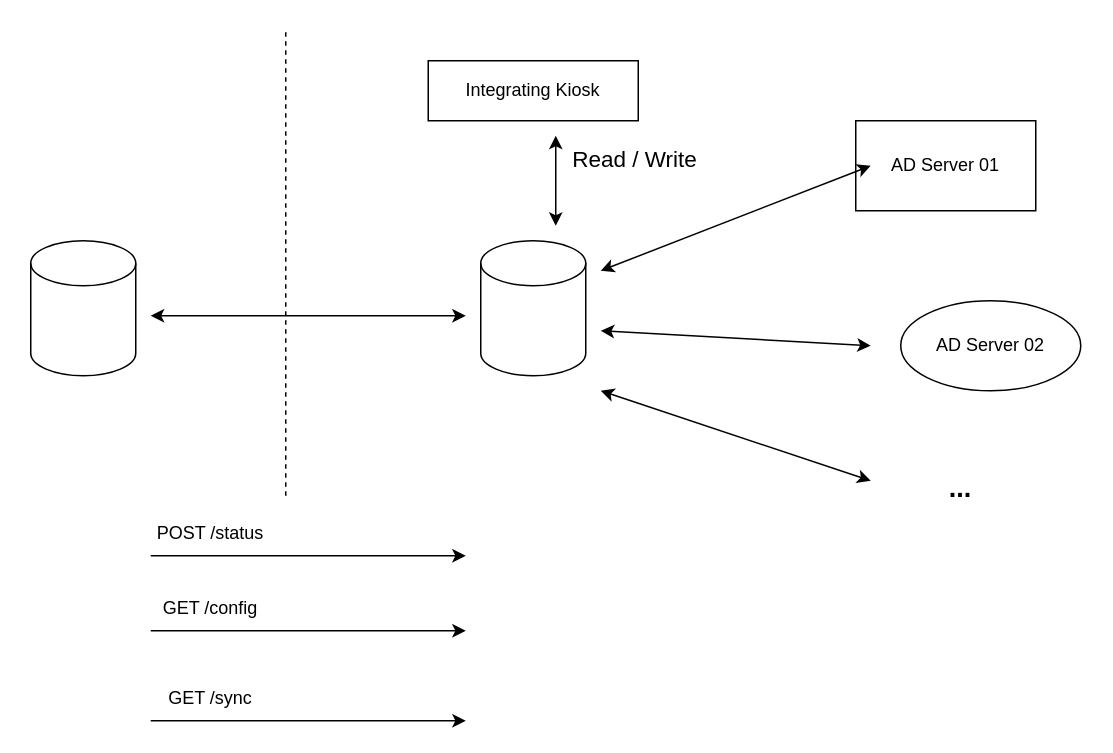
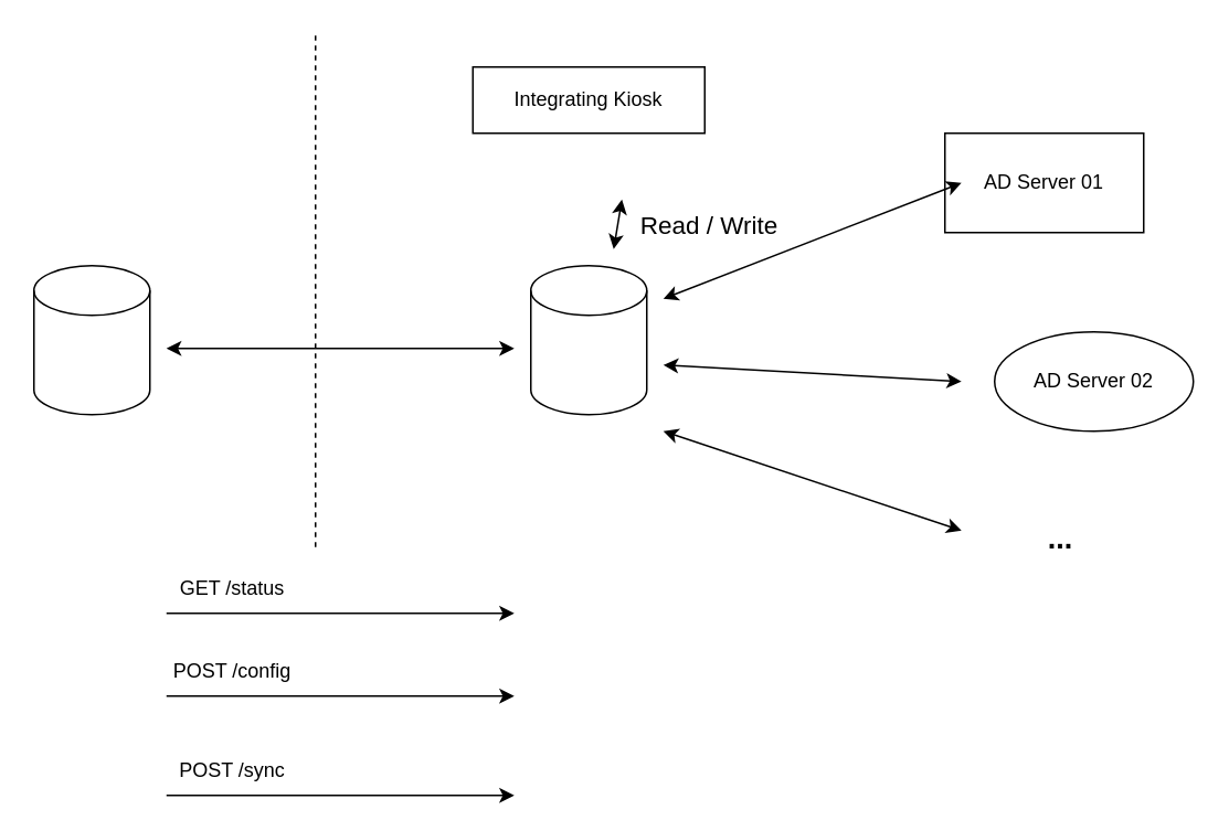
- <mxCell id="20" value="&lt;font style=&quot;font-size: 15px&quot;&gt;Read / Write&lt;/font&gt;" style="text;html=1;strokeColor=none;fillColor=none;align=center;verticalAlign=middle;whiteSpace=wrap;rounded=0;fontSize=18;" vertex="1" parent="1"><mxGeometry x="370" y="90" width="106" height="30" as="geometry" /></mxCell>
+ <mxCell id="20" value="&lt;font style=&quot;font-size: 15px&quot;&gt;Read / Write&lt;/font&gt;" style="text;html=1;strokeColor=none;fillColor=none;align=center;verticalAlign=middle;whiteSpace=wrap;rounded=0;fontSize=18;" vertex="1" parent="1"><mxGeometry x="375" y="120" width="106" height="30" as="geometry" /></mxCell>
- <mxCell id="12" value="POST /status" style="text;html=1;strokeColor=none;fillColor=none;align=center;verticalAlign=middle;whiteSpace=wrap;rounded=0;" vertex="1" parent="1"><mxGeometry x="90" y="340" width="100" height="30" as="geometry" /></mxCell>
+ <mxCell id="12" value="GET /status" style="text;html=1;strokeColor=none;fillColor=none;align=center;verticalAlign=middle;whiteSpace=wrap;rounded=0;" vertex="1" parent="1"><mxGeometry x="90" y="340" width="100" height="30" as="geometry" /></mxCell>
- <mxCell id="13" value="GET /config" style="text;html=1;strokeColor=none;fillColor=none;align=center;verticalAlign=middle;whiteSpace=wrap;rounded=0;" vertex="1" parent="1"><mxGeometry x="90" y="390" width="100" height="30" as="geometry" /></mxCell>
+ <mxCell id="13" value="POST /config" style="text;html=1;strokeColor=none;fillColor=none;align=center;verticalAlign=middle;whiteSpace=wrap;rounded=0;" vertex="1" parent="1"><mxGeometry x="90" y="390" width="100" height="30" as="geometry" /></mxCell>
- <mxCell id="16" value="GET /sync" style="text;html=1;strokeColor=none;fillColor=none;align=center;verticalAlign=middle;whiteSpace=wrap;rounded=0;" vertex="1" parent="1"><mxGeometry x="90" y="450" width="100" height="30" as="geometry" /></mxCell>
+ <mxCell id="16" value="POST /sync" style="text;html=1;strokeColor=none;fillColor=none;align=center;verticalAlign=middle;whiteSpace=wrap;rounded=0;" vertex="1" parent="1"><mxGeometry x="90" y="450" width="100" height="30" as="geometry" /></mxCell>
